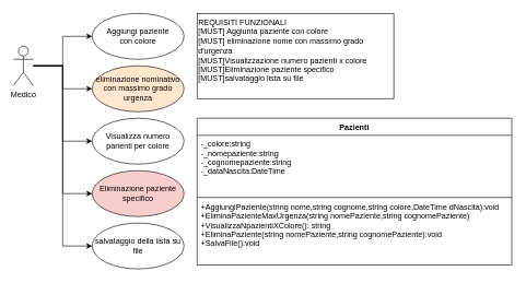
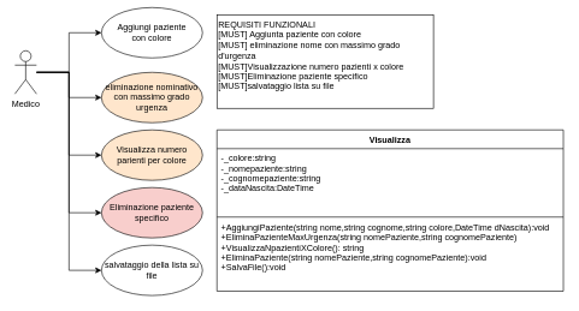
- <mxCell id="8" value="Aggiungi paziente&lt;br&gt;con colore" style="ellipse;whiteSpace=wrap;html=1;" vertex="1" parent="1"><mxGeometry x="140" y="20" width="140" height="70" as="geometry" /></mxCell>
+ <mxCell id="8" value="Aggiungi paziente&lt;br&gt;con colore" style="ellipse;whiteSpace=wrap;html=1;" vertex="1" parent="1"><mxGeometry x="140" y="10" width="140" height="70" as="geometry" /></mxCell>
- <mxCell id="14" value="Pazienti" style="swimlane;fontStyle=1;align=center;verticalAlign=top;childLayout=stackLayout;horizontal=1;startSize=26;horizontalStack=0;resizeParent=1;resizeParentMax=0;resizeLast=0;collapsible=1;marginBottom=0;" vertex="1" parent="1"><mxGeometry x="300" y="180" width="480" height="224" as="geometry"><mxRectangle x="320" y="280" width="80" height="26" as="alternateBounds" /></mxGeometry></mxCell>
+ <mxCell id="14" value="Visualizza" style="swimlane;fontStyle=1;align=center;verticalAlign=top;childLayout=stackLayout;horizontal=1;startSize=26;horizontalStack=0;resizeParent=1;resizeParentMax=0;resizeLast=0;collapsible=1;marginBottom=0;" vertex="1" parent="1"><mxGeometry x="300" y="180" width="480" height="224" as="geometry"><mxRectangle x="320" y="280" width="80" height="26" as="alternateBounds" /></mxGeometry></mxCell>
- <mxCell id="10" value="Visualizza numero parienti per colore" style="ellipse;whiteSpace=wrap;html=1;" vertex="1" parent="1"><mxGeometry x="140" y="180" width="140" height="70" as="geometry" /></mxCell>
+ <mxCell id="10" value="Visualizza numero parienti per colore" style="ellipse;whiteSpace=wrap;html=1;fillColor=#ffe6cc;" vertex="1" parent="1"><mxGeometry x="140" y="180" width="140" height="70" as="geometry" /></mxCell>
